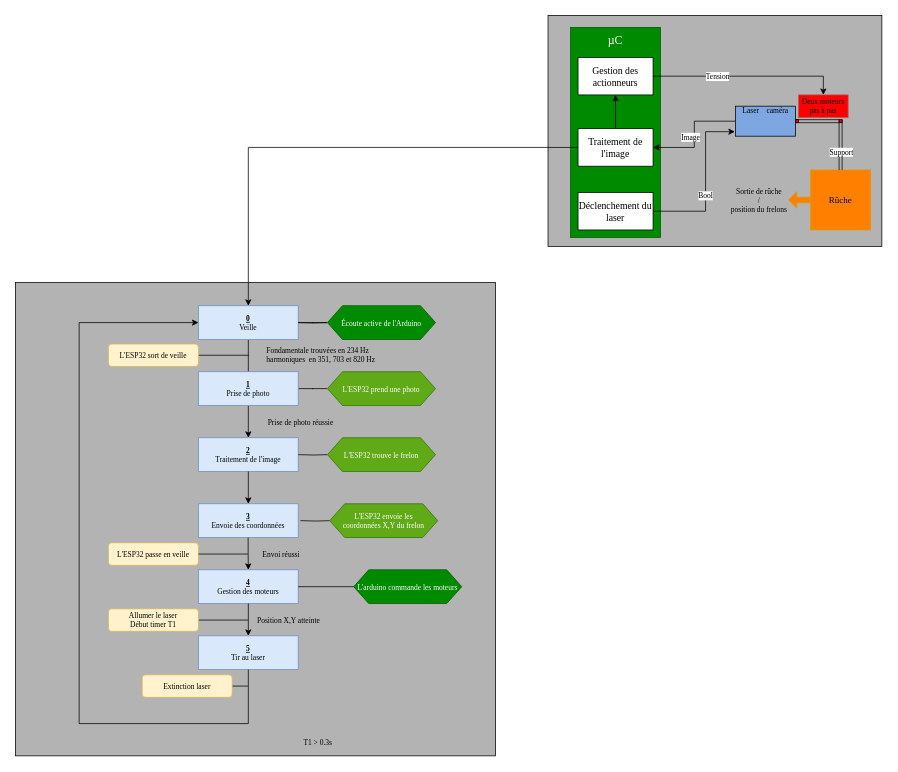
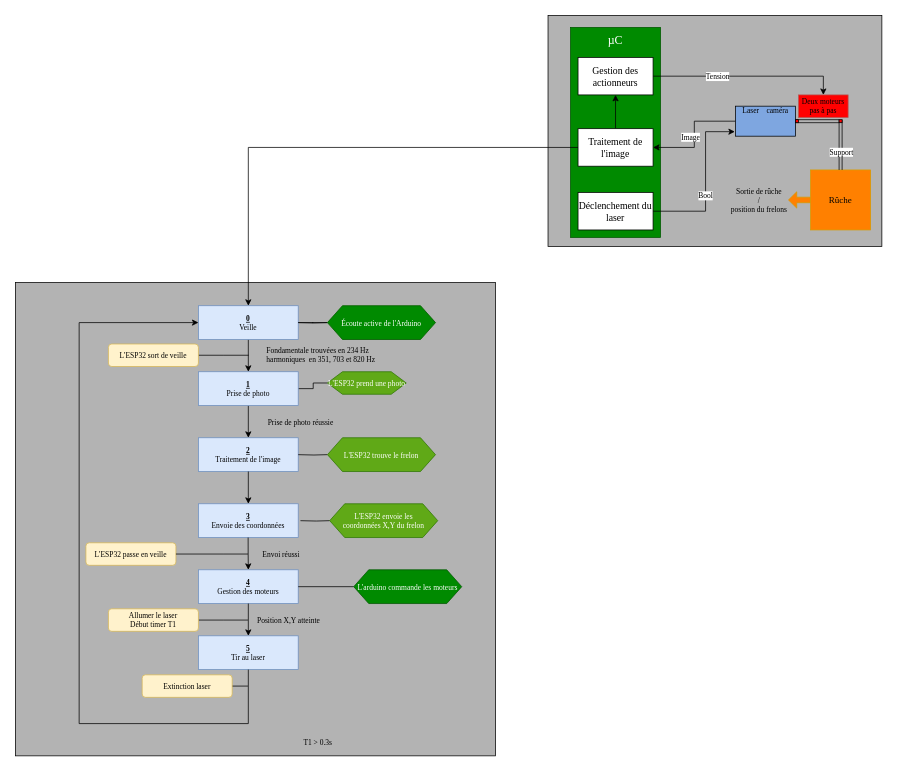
- <mxCell id="29" value="" style="edgeStyle=orthogonalEdgeStyle;rounded=0;orthogonalLoop=1;jettySize=auto;html=1;startArrow=none;startFill=0;fillColor=#FF8000;fontSize=10;fontColor=#B3B3B3;fontFamily=Times New Roman;endArrow=none;" edge="1" parent="1" source="30" target="33"><mxGeometry relative="1" as="geometry" /></mxCell>
+ <mxCell id="29" value="" style="edgeStyle=orthogonalEdgeStyle;rounded=0;orthogonalLoop=1;jettySize=auto;html=1;startArrow=none;startFill=0;fillColor=#FF8000;fontSize=10;fontColor=#B3B3B3;fontFamily=Times New Roman;" edge="1" parent="1" source="30" target="33"><mxGeometry relative="1" as="geometry" /></mxCell>
- <mxCell id="37" value="L'ESP32 prend une photo" style="shape=hexagon;perimeter=hexagonPerimeter2;whiteSpace=wrap;html=1;fixedSize=1;fillColor=#60a917;fontSize=10;strokeColor=#2D7600;fontFamily=Times New Roman;fontColor=#ffffff;" vertex="1" parent="1"><mxGeometry x="436" y="495" width="144" height="45" as="geometry" /></mxCell>
+ <mxCell id="37" value="L'ESP32 prend une photo" style="shape=hexagon;perimeter=hexagonPerimeter2;whiteSpace=wrap;html=1;fixedSize=1;fillColor=#60a917;fontSize=10;strokeColor=#2D7600;fontFamily=Times New Roman;fontColor=#ffffff;" vertex="1" parent="1"><mxGeometry x="436" y="495" width="105" height="30" as="geometry" /></mxCell>
- <mxCell id="62" value="L'ESP32 passe en veille" style="rounded=1;whiteSpace=wrap;html=1;fillColor=#fff2cc;fontSize=10;strokeColor=#d6b656;fontFamily=Times New Roman;" vertex="1" parent="1"><mxGeometry x="144" y="723" width="120" height="30" as="geometry" /></mxCell>
+ <mxCell id="62" value="L'ESP32 passe en veille" style="rounded=1;whiteSpace=wrap;html=1;fillColor=#fff2cc;fontSize=10;strokeColor=#d6b656;fontFamily=Times New Roman;" vertex="1" parent="1"><mxGeometry x="114" y="723" width="120" height="30" as="geometry" /></mxCell>
